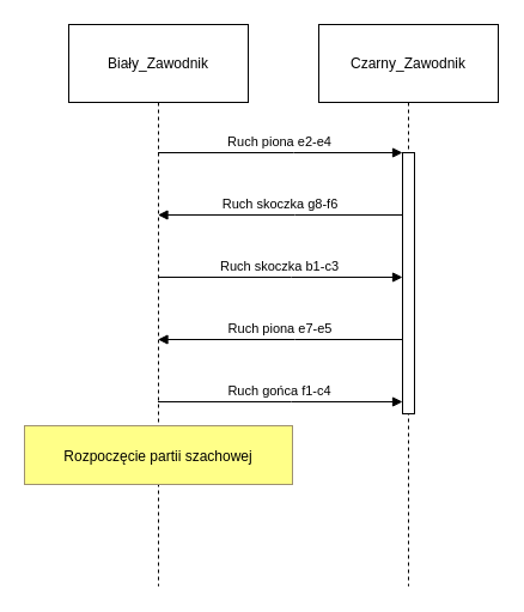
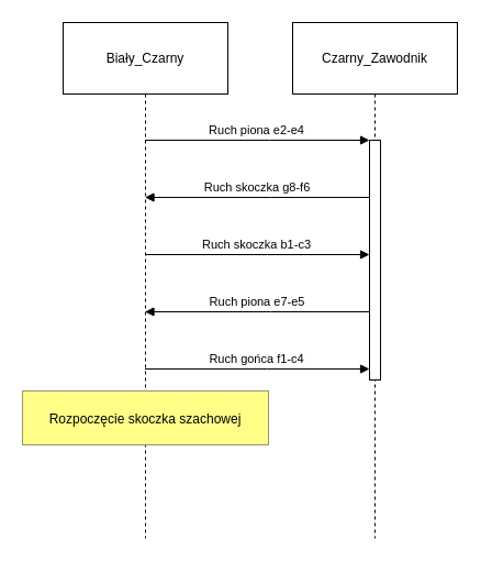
- <mxCell id="2" value="Biały_Zawodnik" style="shape=umlLifeline;perimeter=lifelinePerimeter;whiteSpace=wrap;container=1;dropTarget=0;collapsible=0;recursiveResize=0;outlineConnect=0;portConstraint=eastwest;newEdgeStyle={&quot;edgeStyle&quot;:&quot;elbowEdgeStyle&quot;,&quot;elbow&quot;:&quot;vertical&quot;,&quot;curved&quot;:0,&quot;rounded&quot;:0};size=65;" vertex="1" parent="1"><mxGeometry width="150" height="469" as="geometry" x="57" y="20" /></mxCell>
+ <mxCell id="2" value="Biały_Czarny" style="shape=umlLifeline;perimeter=lifelinePerimeter;whiteSpace=wrap;container=1;dropTarget=0;collapsible=0;recursiveResize=0;outlineConnect=0;portConstraint=eastwest;newEdgeStyle={&quot;edgeStyle&quot;:&quot;elbowEdgeStyle&quot;,&quot;elbow&quot;:&quot;vertical&quot;,&quot;curved&quot;:0,&quot;rounded&quot;:0};size=65;" vertex="1" parent="1"><mxGeometry width="150" height="469" as="geometry" x="57" y="20" /></mxCell>
- <mxCell id="10" value="Rozpoczęcie partii szachowej" style="fillColor=#ffff88;strokeColor=#9E916F;" vertex="1" parent="1"><mxGeometry x="20" y="355" width="224" height="49" as="geometry" /></mxCell>
+ <mxCell id="10" value="Rozpoczęcie skoczka szachowej" style="fillColor=#ffff88;strokeColor=#9E916F;" vertex="1" parent="1"><mxGeometry x="20" y="355" width="224" height="49" as="geometry" /></mxCell>
